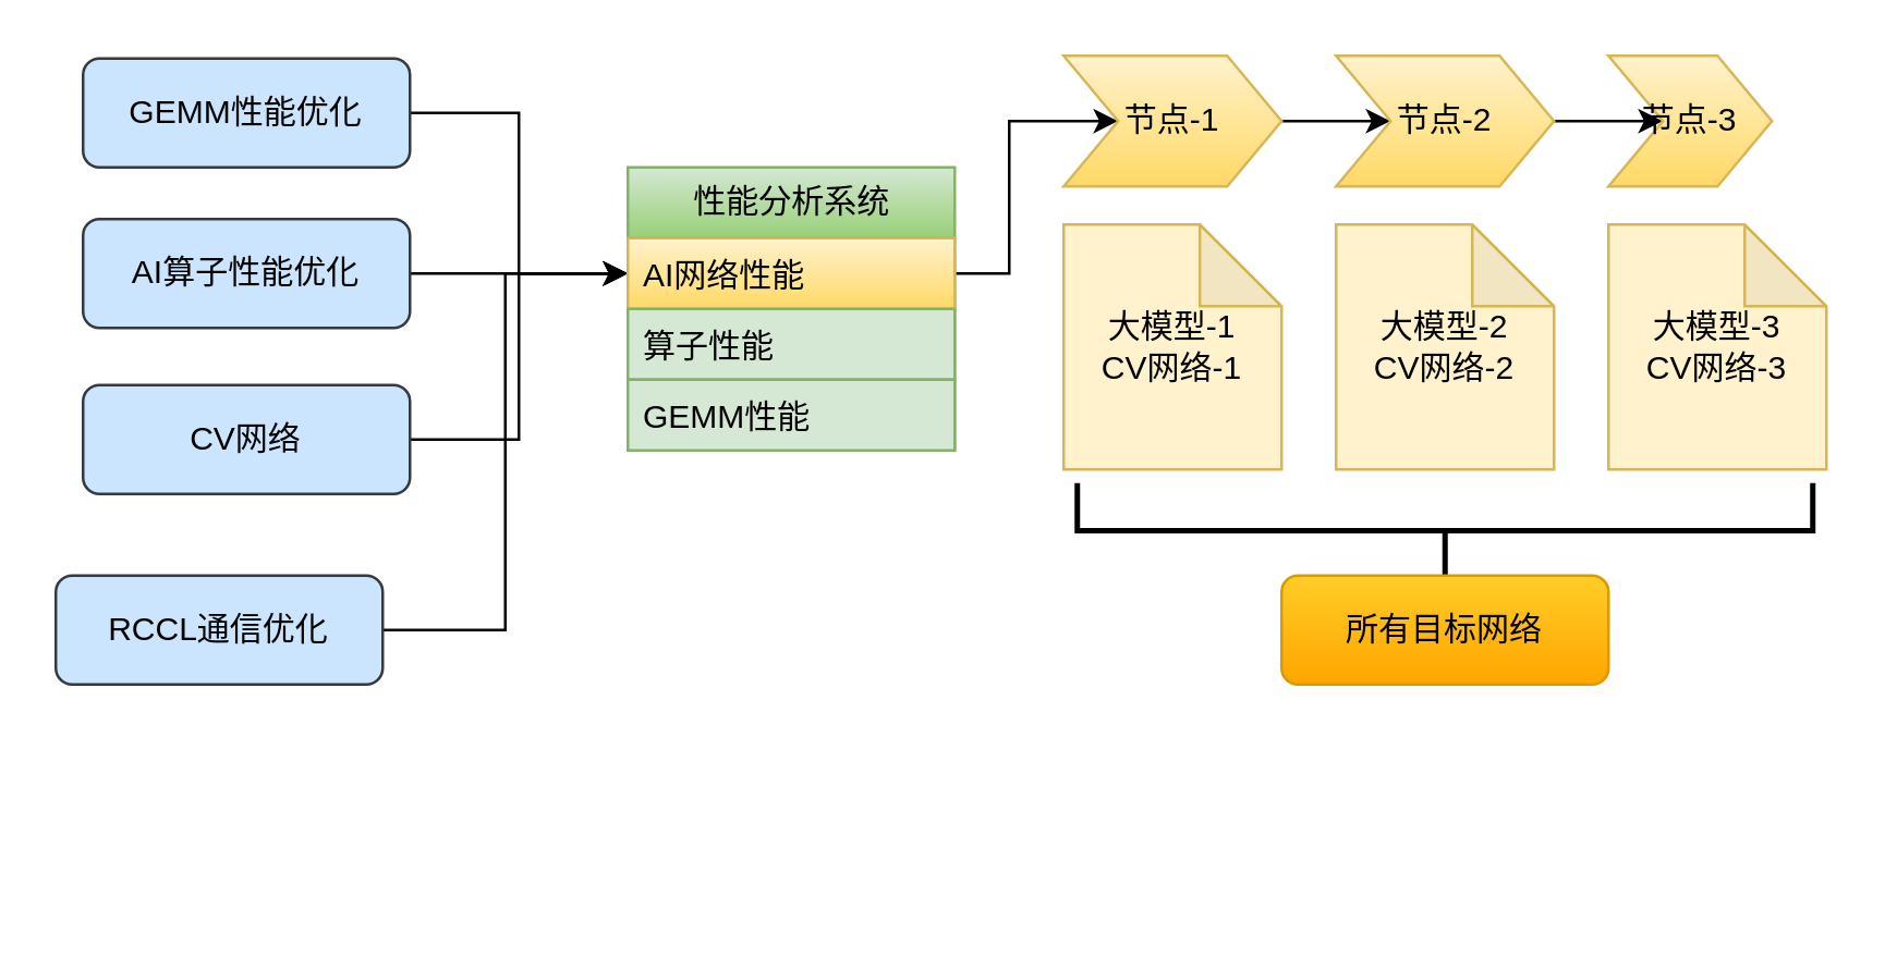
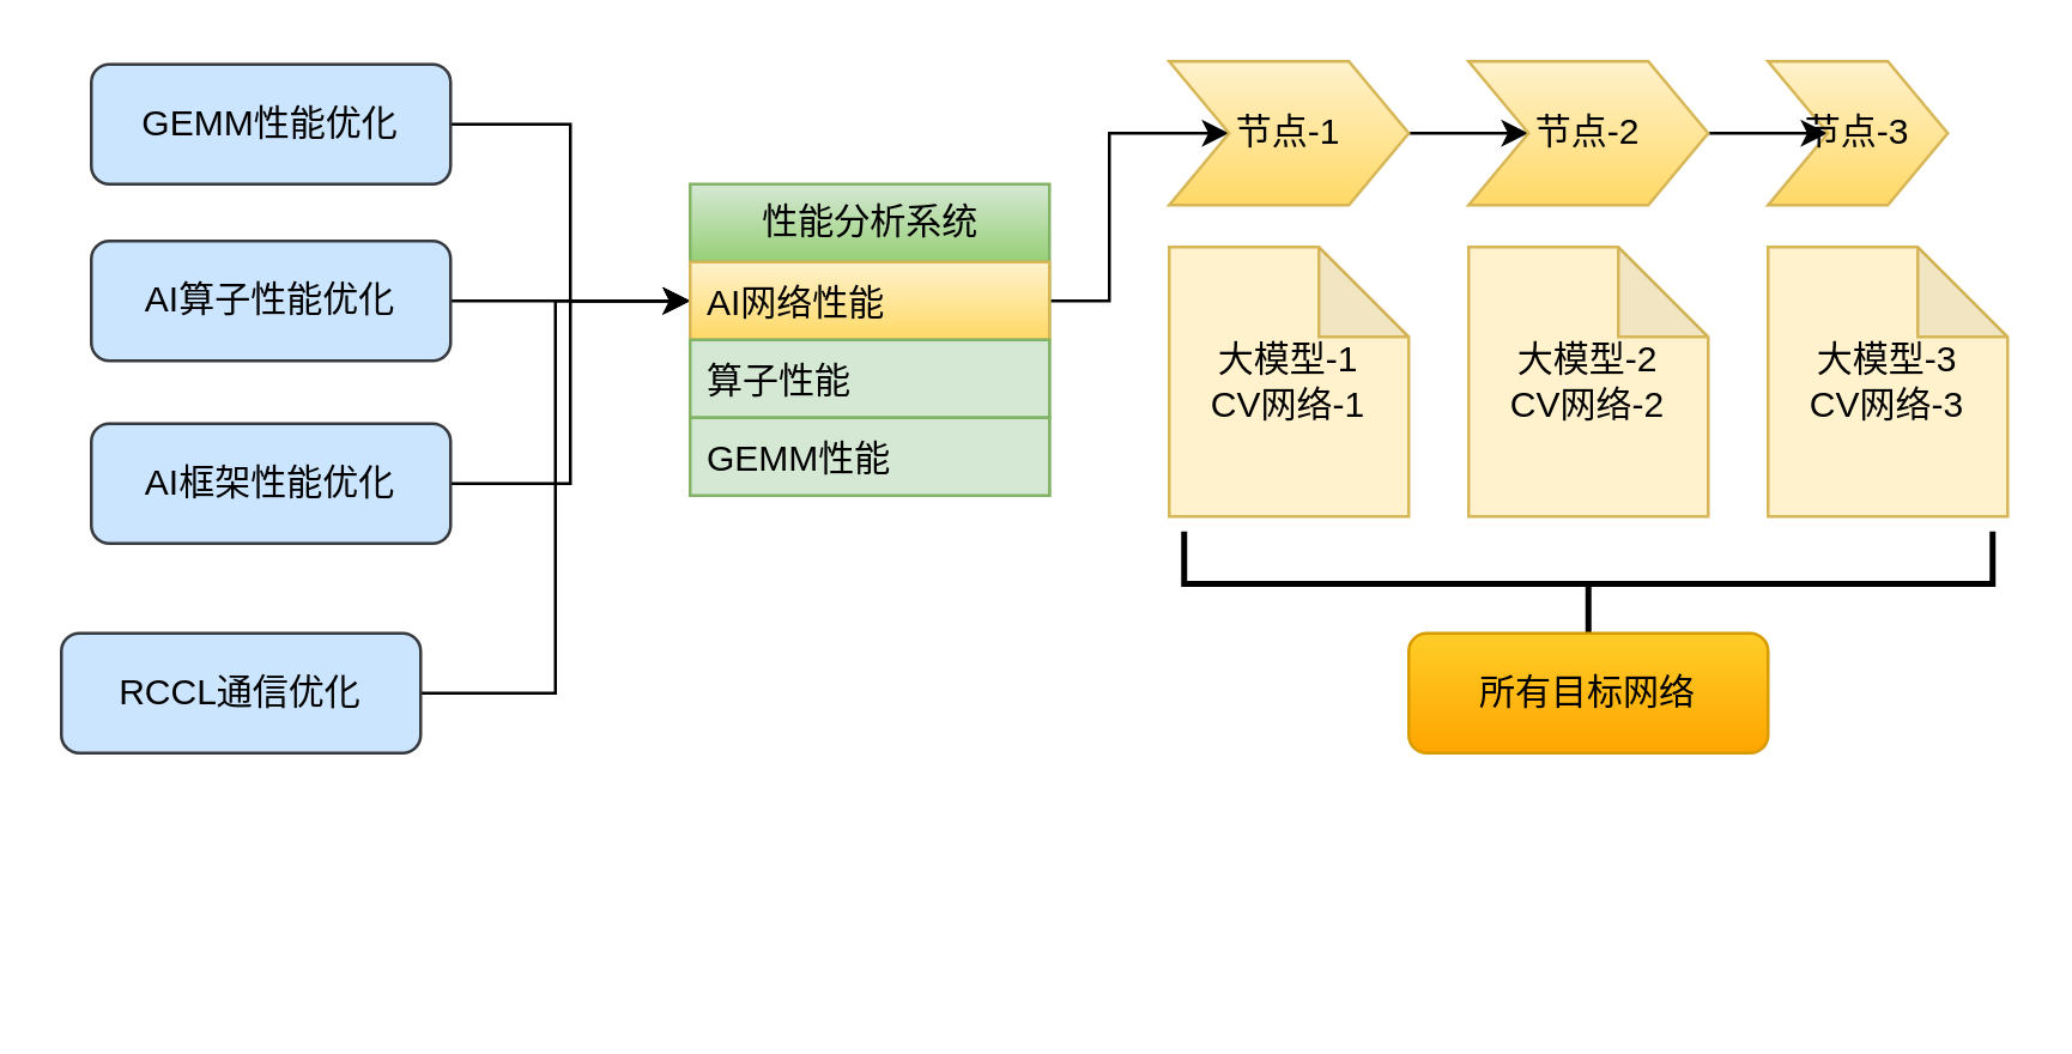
- <mxCell id="7" value="CV网络" style="rounded=1;whiteSpace=wrap;html=1;fillColor=#cce5ff;strokeColor=#36393d;" vertex="1" parent="1"><mxGeometry x="30" y="141" width="120" height="40" as="geometry" /></mxCell>
+ <mxCell id="7" value="AI框架性能优化" style="rounded=1;whiteSpace=wrap;html=1;fillColor=#cce5ff;strokeColor=#36393d;" vertex="1" parent="1"><mxGeometry x="30" y="141" width="120" height="40" as="geometry" /></mxCell>
